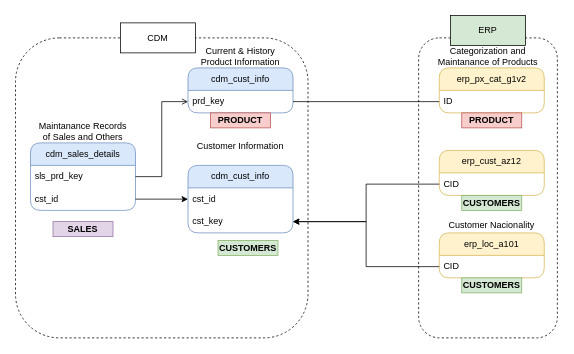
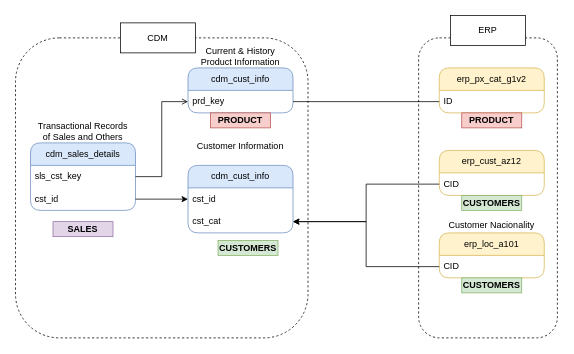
- <mxCell id="29" value="ERP" style="rounded=0;whiteSpace=wrap;html=1;fillColor=#d5e8d4;" parent="1" vertex="1"><mxGeometry x="600" y="20" width="100" height="40" as="geometry" /></mxCell>
+ <mxCell id="29" value="ERP" style="rounded=0;whiteSpace=wrap;html=1;" parent="1" vertex="1"><mxGeometry x="600" y="20" width="100" height="40" as="geometry" /></mxCell>
- <mxCell id="22" value="Categorization and Maintanance of Products" style="rounded=0;whiteSpace=wrap;html=1;strokeColor=none;fillColor=none;" parent="1" vertex="1"><mxGeometry x="580" y="60" width="140" height="30" as="geometry" /></mxCell>
- <mxCell id="12" value="Maintanance Records of Sales and Others" style="rounded=0;whiteSpace=wrap;html=1;strokeColor=none;fillColor=none;" parent="1" vertex="1"><mxGeometry x="45" y="160" width="130" height="30" as="geometry" /></mxCell>
+ <mxCell id="12" value="Transactional Records of Sales and Others" style="rounded=0;whiteSpace=wrap;html=1;strokeColor=none;fillColor=none;" parent="1" vertex="1"><mxGeometry x="45" y="160" width="130" height="30" as="geometry" /></mxCell>
- <mxCell id="10" value="sls_prd_key&lt;span style=&quot;white-space: pre;&quot;&gt;&#09;&lt;/span&gt;" style="text;strokeColor=none;fillColor=none;align=left;verticalAlign=middle;spacingLeft=4;spacingRight=4;overflow=hidden;points=[[0,0.5],[1,0.5]];portConstraint=eastwest;rotatable=0;whiteSpace=wrap;html=1;" parent="9" vertex="1"><mxGeometry y="30" width="140" height="30" as="geometry" /></mxCell>
+ <mxCell id="10" value="sls_cst_key&lt;span style=&quot;white-space: pre;&quot;&gt;&#09;&lt;/span&gt;" style="text;strokeColor=none;fillColor=none;align=left;verticalAlign=middle;spacingLeft=4;spacingRight=4;overflow=hidden;points=[[0,0.5],[1,0.5]];portConstraint=eastwest;rotatable=0;whiteSpace=wrap;html=1;" parent="9" vertex="1"><mxGeometry y="30" width="140" height="30" as="geometry" /></mxCell>
- <mxCell id="4" value="cst_key" style="text;strokeColor=none;fillColor=none;align=left;verticalAlign=middle;spacingLeft=4;spacingRight=4;overflow=hidden;points=[[0,0.5],[1,0.5]];portConstraint=eastwest;rotatable=0;whiteSpace=wrap;html=1;" parent="2" vertex="1"><mxGeometry y="60" width="140" height="30" as="geometry" /></mxCell>
+ <mxCell id="4" value="cst_cat" style="text;strokeColor=none;fillColor=none;align=left;verticalAlign=middle;spacingLeft=4;spacingRight=4;overflow=hidden;points=[[0,0.5],[1,0.5]];portConstraint=eastwest;rotatable=0;whiteSpace=wrap;html=1;" parent="2" vertex="1"><mxGeometry y="60" width="140" height="30" as="geometry" /></mxCell>
